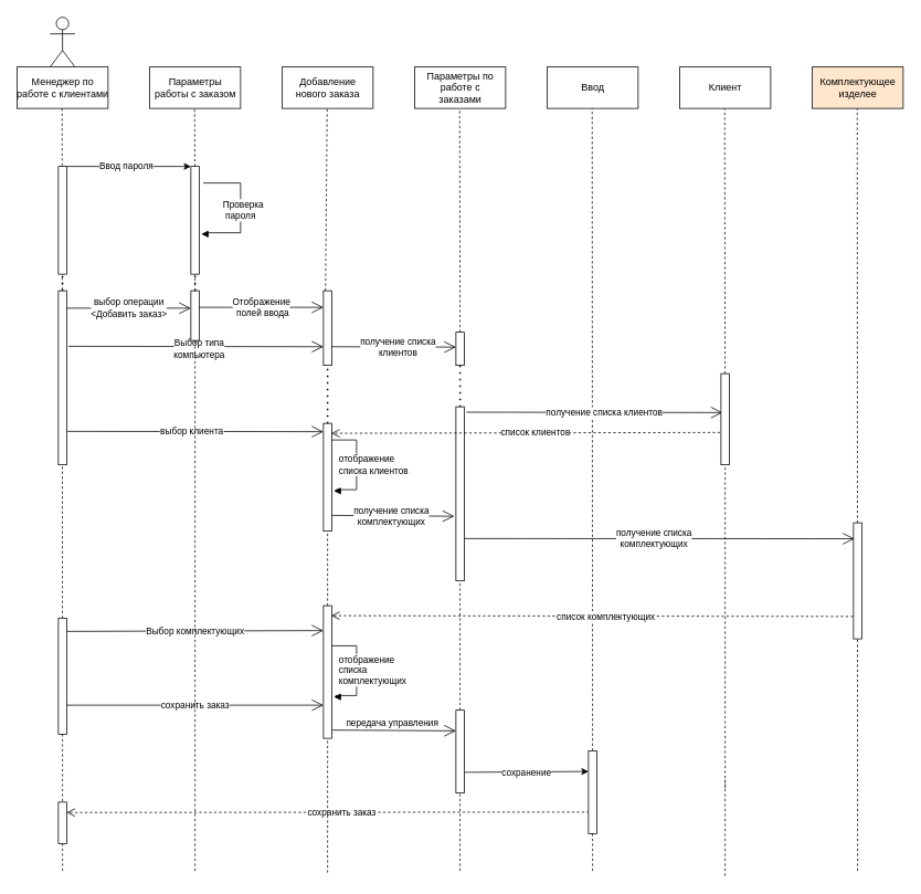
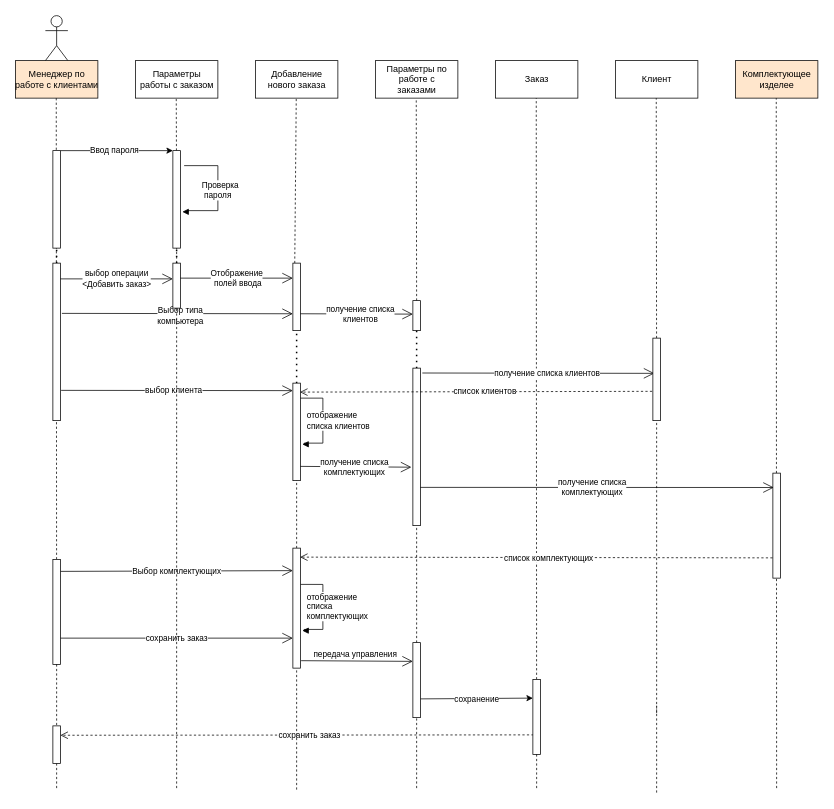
- <mxCell id="3" value="Менеджер по &lt;br&gt;работе с клиентами" style="html=1;" parent="1" vertex="1"><mxGeometry x="20" y="80" width="110" height="50" as="geometry" /></mxCell>
+ <mxCell id="3" value="Менеджер по &lt;br&gt;работе с клиентами" style="html=1;fillColor=#ffe6cc;" parent="1" vertex="1"><mxGeometry x="20" y="80" width="110" height="50" as="geometry" /></mxCell>
- <mxCell id="9" value="Ввод" style="html=1;" parent="1" vertex="1"><mxGeometry x="660" y="80" width="110" height="50" as="geometry" /></mxCell>
+ <mxCell id="9" value="Заказ" style="html=1;" parent="1" vertex="1"><mxGeometry x="660" y="80" width="110" height="50" as="geometry" /></mxCell>
